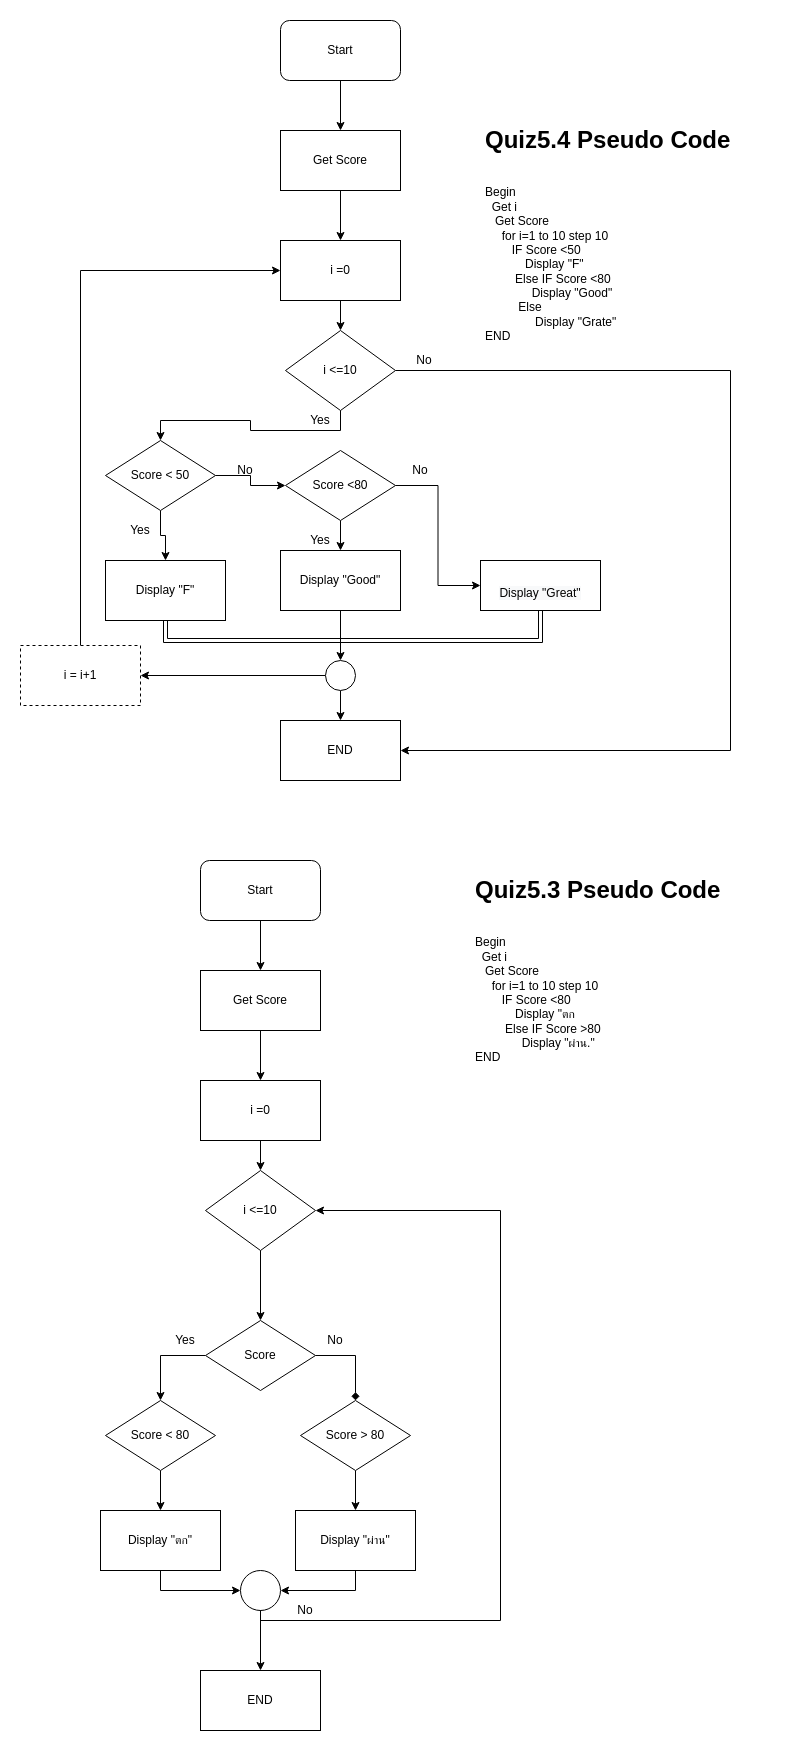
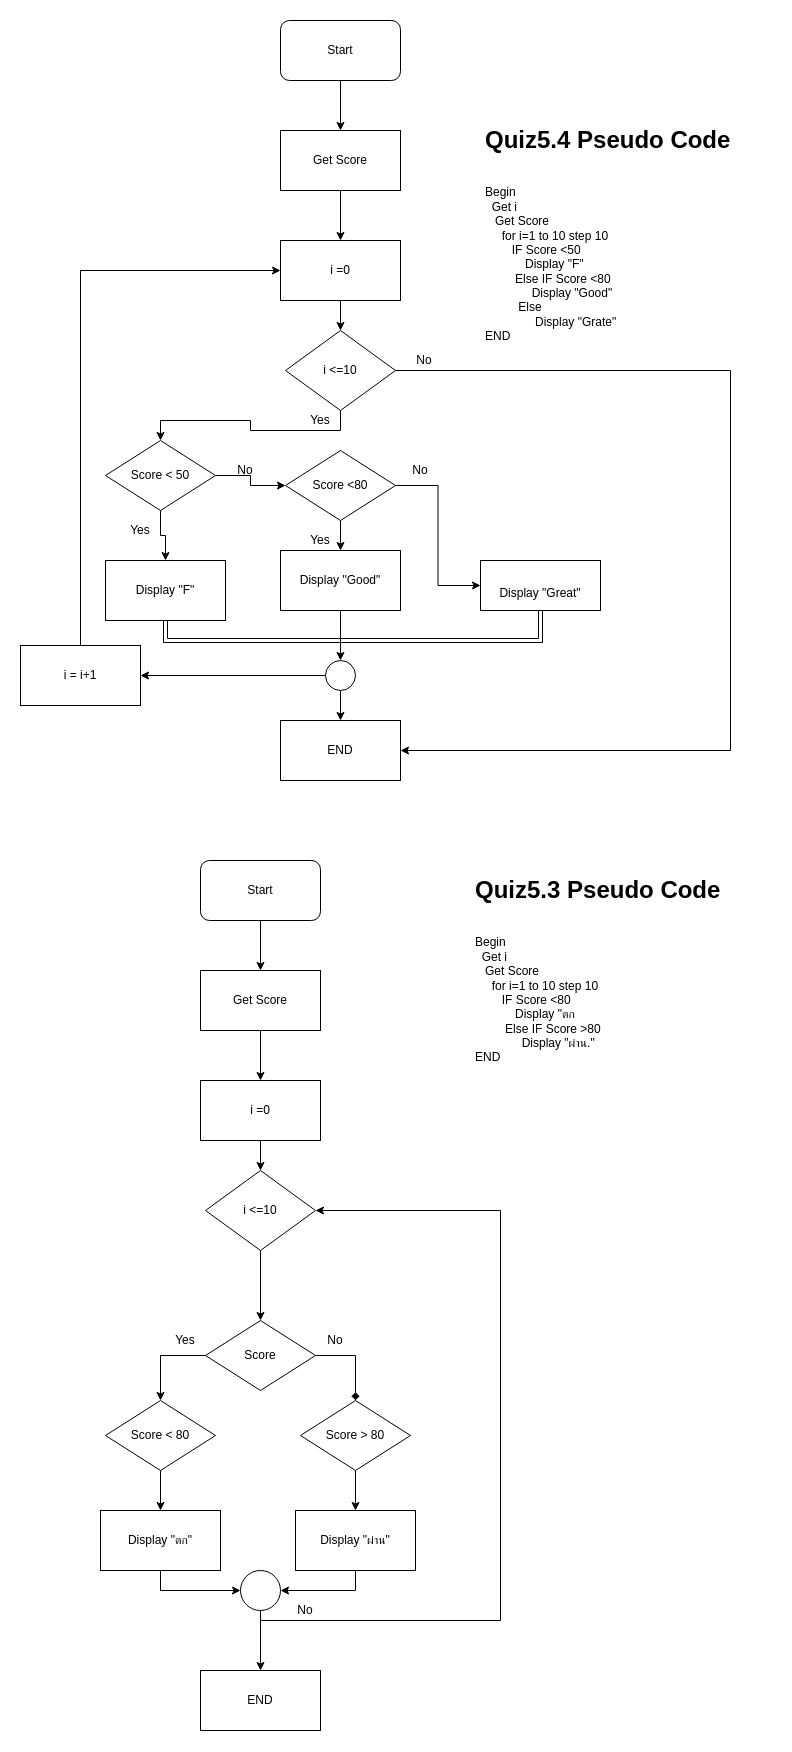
- <mxCell id="24" value="i = i+1" style="rounded=0;whiteSpace=wrap;html=1;dashed=1;" vertex="1" parent="1"><mxGeometry x="20" y="645" width="120" height="60" as="geometry" /></mxCell>
+ <mxCell id="24" value="i = i+1" style="rounded=0;whiteSpace=wrap;html=1;" vertex="1" parent="1"><mxGeometry x="20" y="645" width="120" height="60" as="geometry" /></mxCell>
